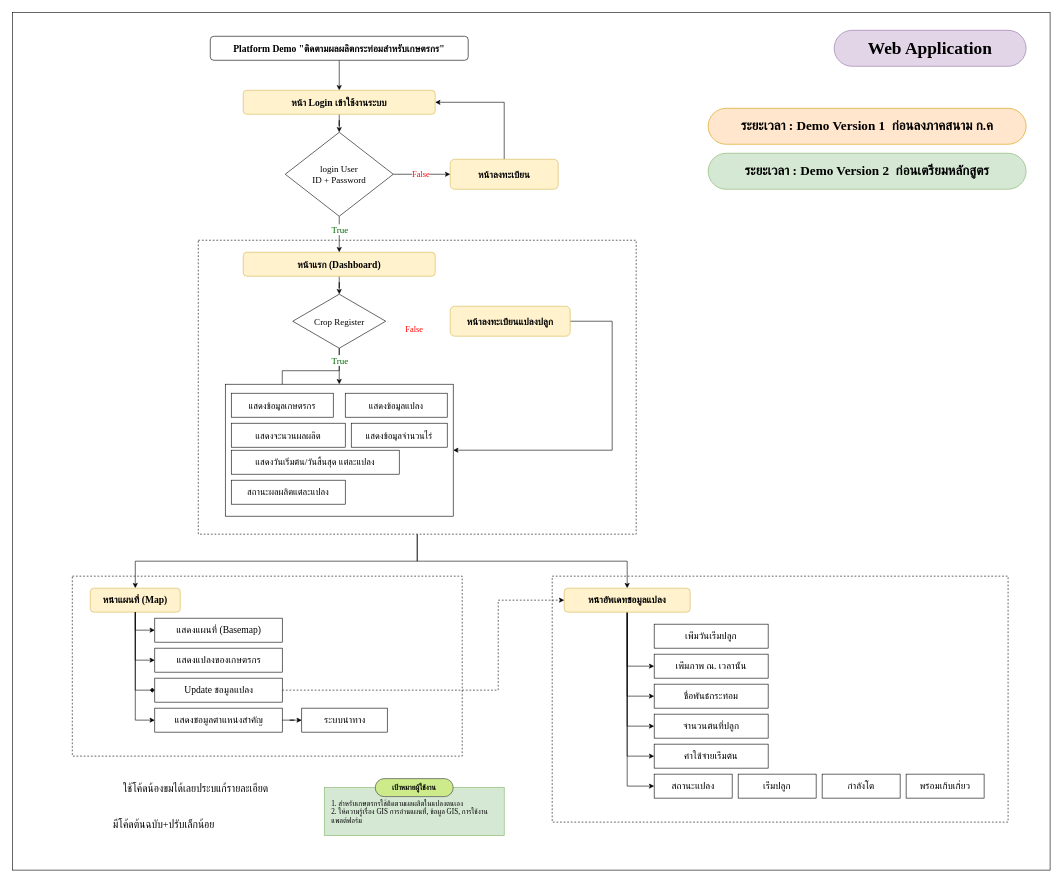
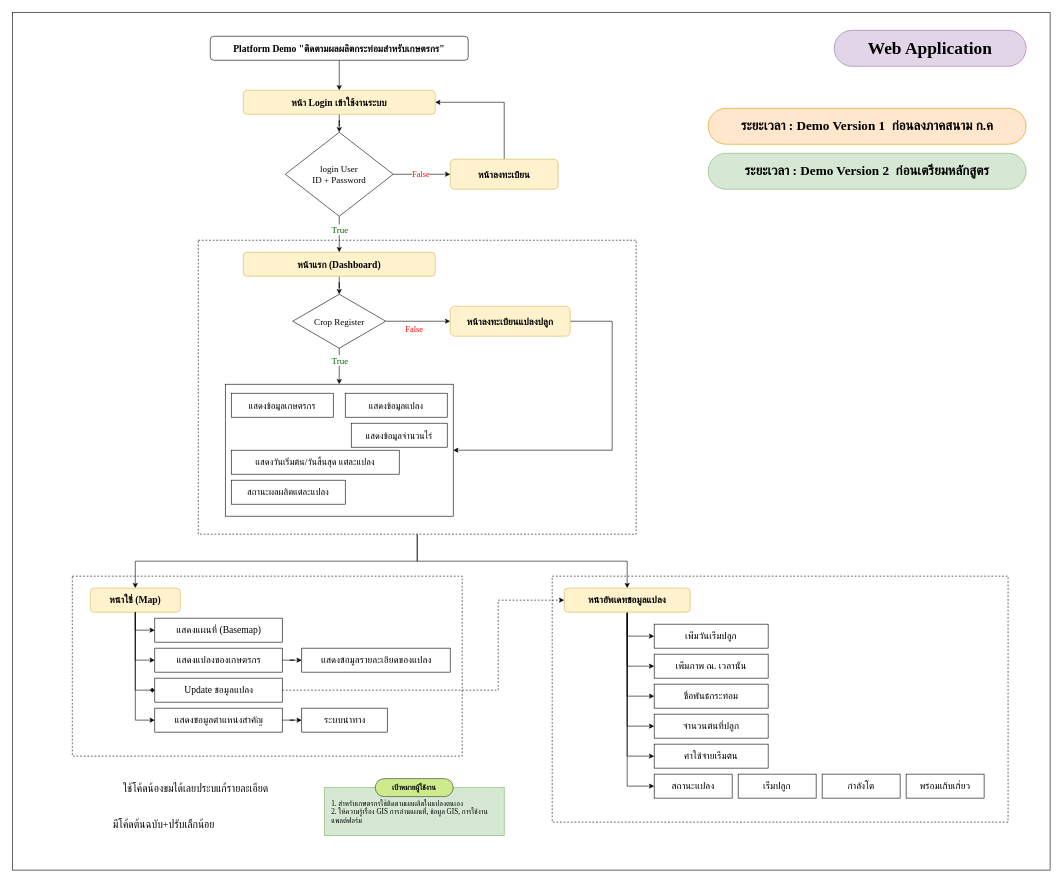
- <mxCell id="21" style="edgeStyle=orthogonalEdgeStyle;rounded=0;orthogonalLoop=1;jettySize=auto;html=1;" edge="1" parent="1" source="23" target="30"><mxGeometry relative="1" as="geometry" /></mxCell>
+ <mxCell id="21" style="edgeStyle=orthogonalEdgeStyle;rounded=0;orthogonalLoop=1;jettySize=auto;html=1;entryX=0;entryY=0.5;entryDx=0;entryDy=0;" edge="1" parent="1" source="23" target="25"><mxGeometry relative="1" as="geometry" /></mxCell>
- <mxCell id="34" value="&lt;font style=&quot;font-size: 15px;&quot; data-font-src=&quot;https://fonts.googleapis.com/css?family=k2d&quot; face=&quot;k2d&quot;&gt;แสดงจะนวนผลผลิต&lt;/font&gt;" style="rounded=0;whiteSpace=wrap;html=1;" vertex="1" parent="28"><mxGeometry x="10" y="65" width="190" height="40" as="geometry" /></mxCell>
- <mxCell id="45" value="&lt;font style=&quot;font-size: 16px;&quot; data-font-src=&quot;https://fonts.googleapis.com/css?family=k2d&quot; face=&quot;k2d&quot;&gt;&lt;b&gt;หน้าแผนที่ (Map)&lt;/b&gt;&lt;/font&gt;" style="whiteSpace=wrap;html=1;rounded=1;fillColor=#fff2cc;strokeColor=#d6b656;" vertex="1" parent="44"><mxGeometry width="150" height="40" as="geometry" /></mxCell>
+ <mxCell id="45" value="&lt;font style=&quot;font-size: 16px;&quot; data-font-src=&quot;https://fonts.googleapis.com/css?family=k2d&quot; face=&quot;k2d&quot;&gt;&lt;b&gt;หน้าใชี่ (Map)&lt;/b&gt;&lt;/font&gt;" style="whiteSpace=wrap;html=1;rounded=1;fillColor=#fff2cc;strokeColor=#d6b656;" vertex="1" parent="44"><mxGeometry width="150" height="40" as="geometry" /></mxCell>
+ <mxCell id="36" style="edgeStyle=orthogonalEdgeStyle;rounded=0;orthogonalLoop=1;jettySize=auto;html=1;entryX=0;entryY=0.5;entryDx=0;entryDy=0;" edge="1" parent="1" source="42" target="59"><mxGeometry relative="1" as="geometry" /></mxCell>
+ <mxCell id="54" style="edgeStyle=orthogonalEdgeStyle;rounded=0;orthogonalLoop=1;jettySize=auto;html=1;" edge="1" parent="44" source="47" target="48"><mxGeometry relative="1" as="geometry" /></mxCell>
+ <mxCell id="48" value="&lt;font face=&quot;k2d&quot;&gt;&lt;span style=&quot;font-size: 16px;&quot;&gt;แสดงข้อมูลรายละเอียดของแปลง&lt;/span&gt;&lt;/font&gt;" style="whiteSpace=wrap;html=1;rounded=1;arcSize=0;" vertex="1" parent="44"><mxGeometry x="352.5" y="100" width="247.5" height="40" as="geometry" /></mxCell>
